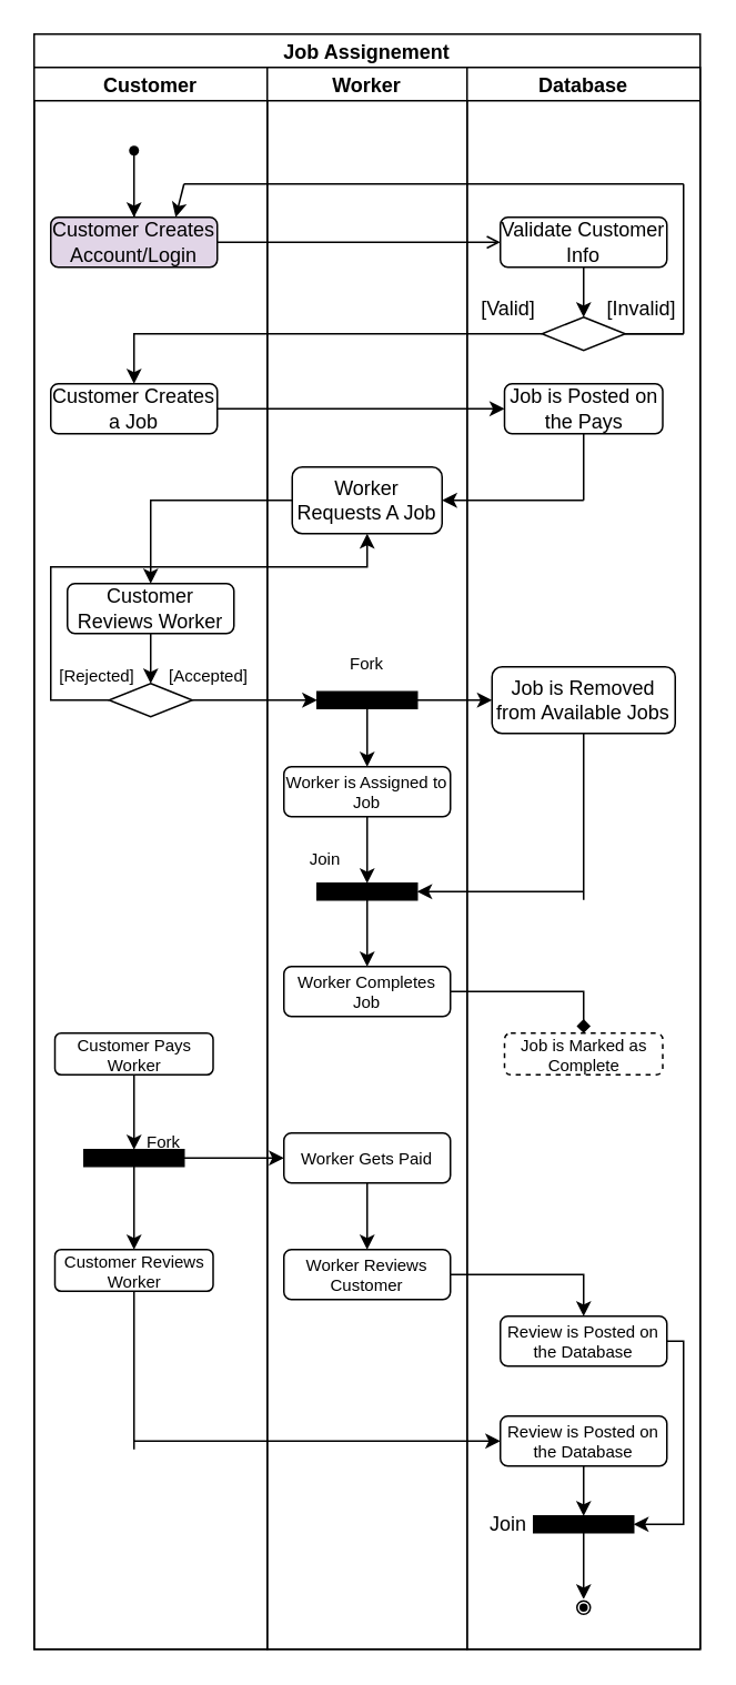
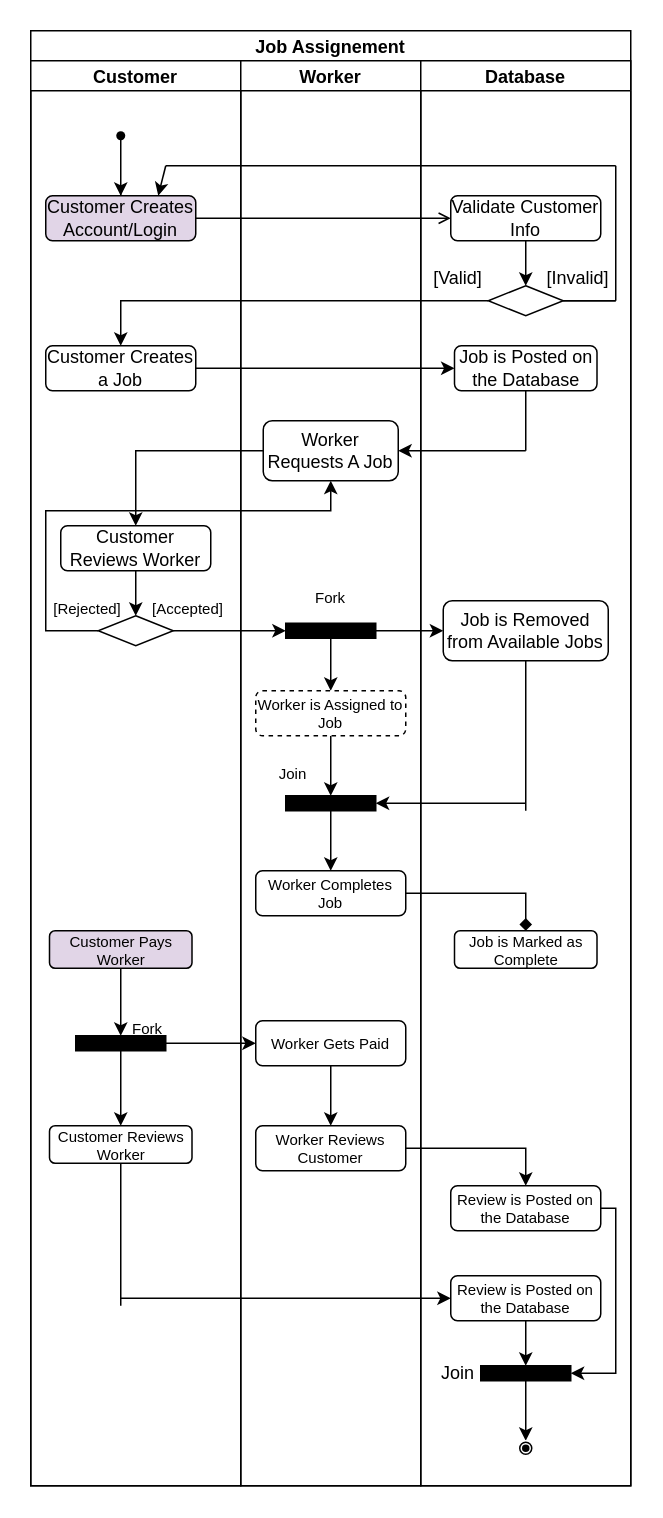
- <mxCell id="41" value="Job is Posted on the Pays" style="rounded=1;whiteSpace=wrap;html=1;" parent="34" vertex="1"><mxGeometry x="22.5" y="190" width="95" height="30" as="geometry" /></mxCell>
+ <mxCell id="41" value="Job is Posted on the Database" style="rounded=1;whiteSpace=wrap;html=1;" parent="34" vertex="1"><mxGeometry x="22.5" y="190" width="95" height="30" as="geometry" /></mxCell>
- <mxCell id="25" value="Worker is Assigned to Job" style="rounded=1;whiteSpace=wrap;html=1;fontSize=10;fillColor=#FFFFFF;" parent="20" vertex="1"><mxGeometry x="10" y="420" width="100" height="30" as="geometry" /></mxCell>
+ <mxCell id="25" value="Worker is Assigned to Job" style="rounded=1;whiteSpace=wrap;html=1;fontSize=10;fillColor=#FFFFFF;dashed=1;" parent="20" vertex="1"><mxGeometry x="10" y="420" width="100" height="30" as="geometry" /></mxCell>
- <mxCell id="14" value="Customer Pays Worker" style="rounded=1;whiteSpace=wrap;html=1;fontSize=10;fillColor=#FFFFFF;" parent="3" vertex="1"><mxGeometry x="12.5" y="580" width="95" height="25" as="geometry" /></mxCell>
+ <mxCell id="14" value="Customer Pays Worker" style="rounded=1;whiteSpace=wrap;html=1;fontSize=10;fillColor=#e1d5e7;" parent="3" vertex="1"><mxGeometry x="12.5" y="580" width="95" height="25" as="geometry" /></mxCell>
- <mxCell id="44" value="Job is Marked as Complete" style="rounded=1;whiteSpace=wrap;html=1;fontSize=10;fillColor=#FFFFFF;dashed=1;" parent="34" vertex="1"><mxGeometry x="22.5" y="580" width="95" height="25" as="geometry" /></mxCell>
+ <mxCell id="44" value="Job is Marked as Complete" style="rounded=1;whiteSpace=wrap;html=1;fontSize=10;fillColor=#FFFFFF;" parent="34" vertex="1"><mxGeometry x="22.5" y="580" width="95" height="25" as="geometry" /></mxCell>
